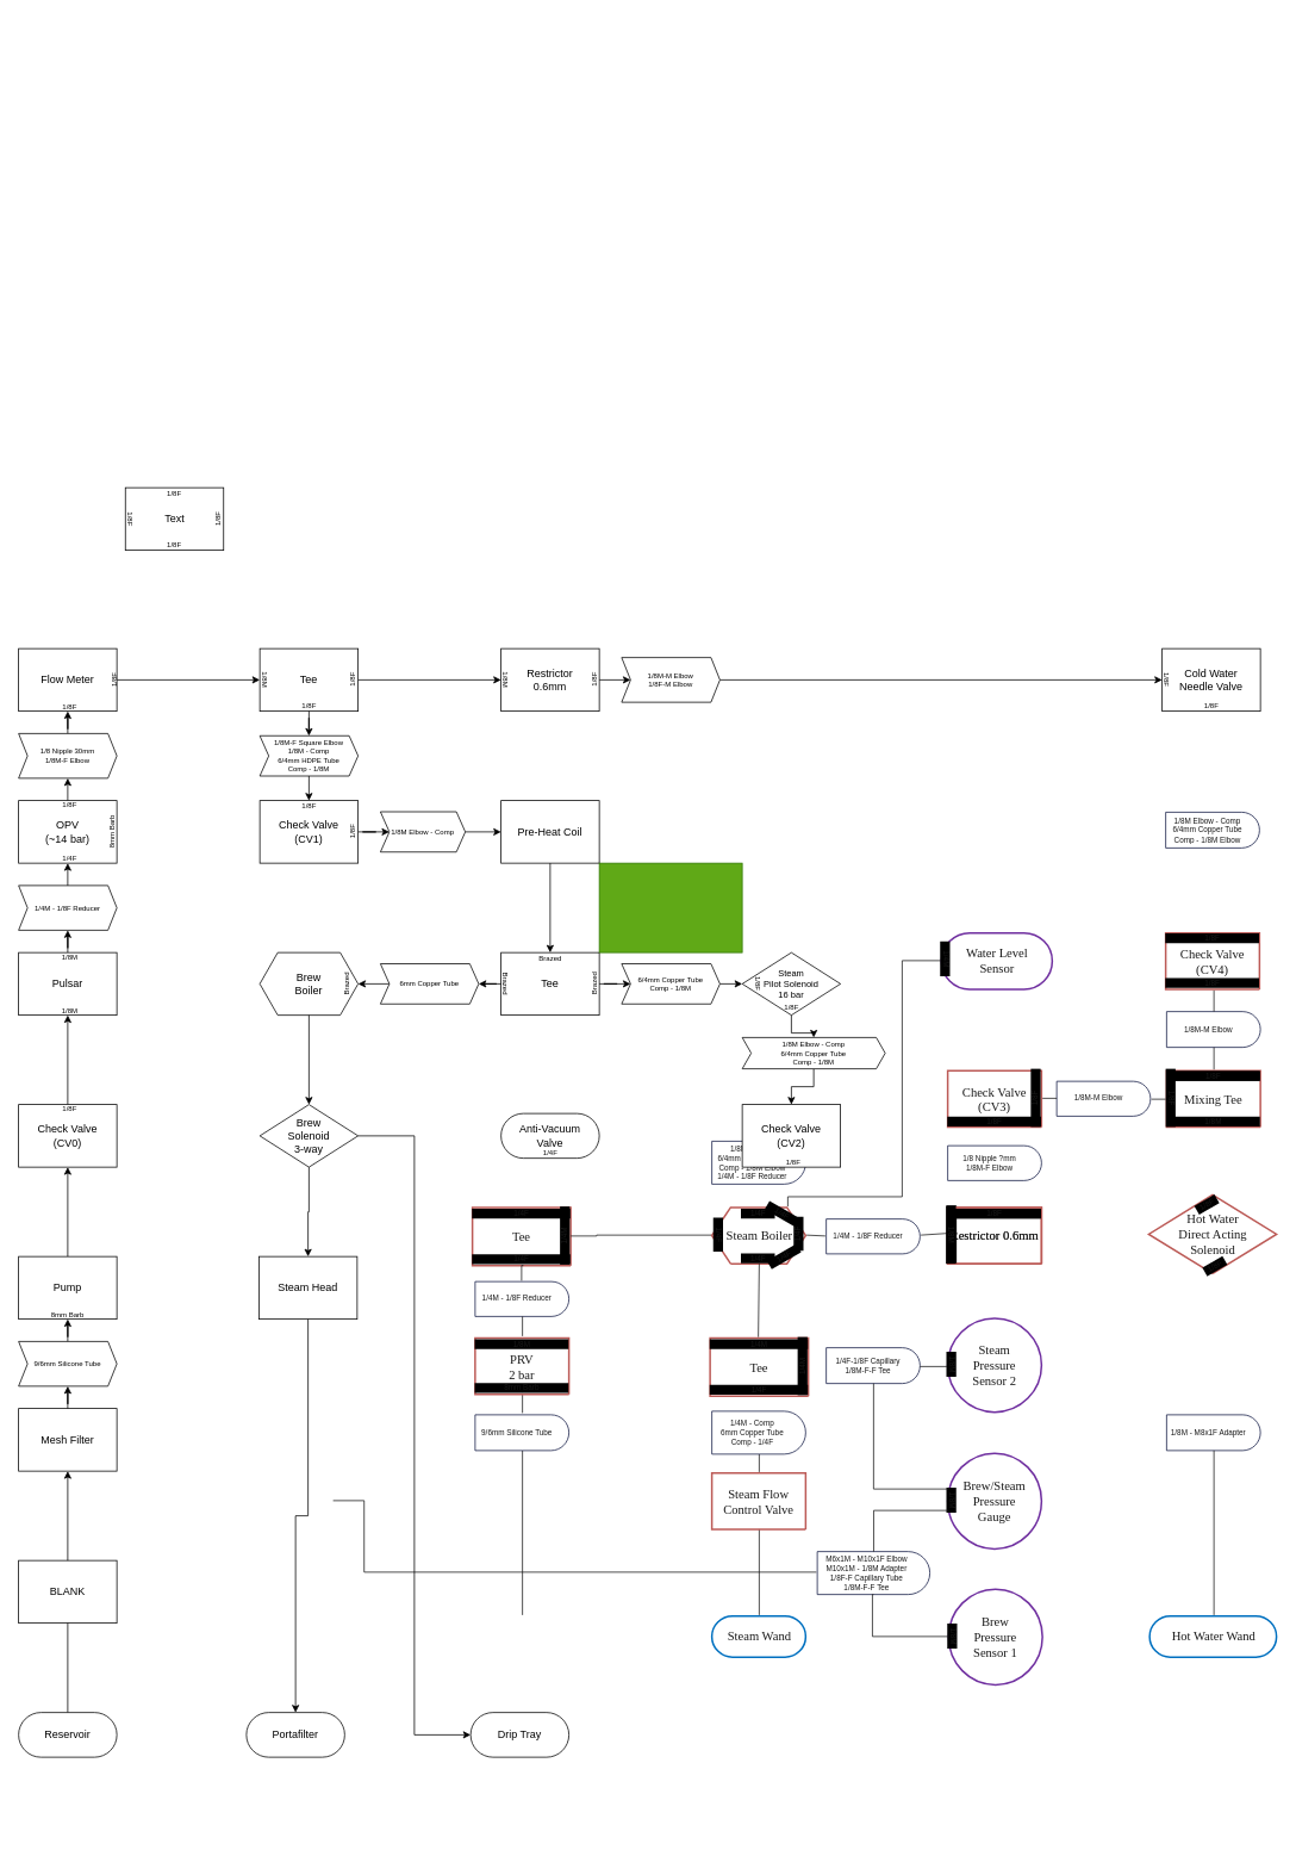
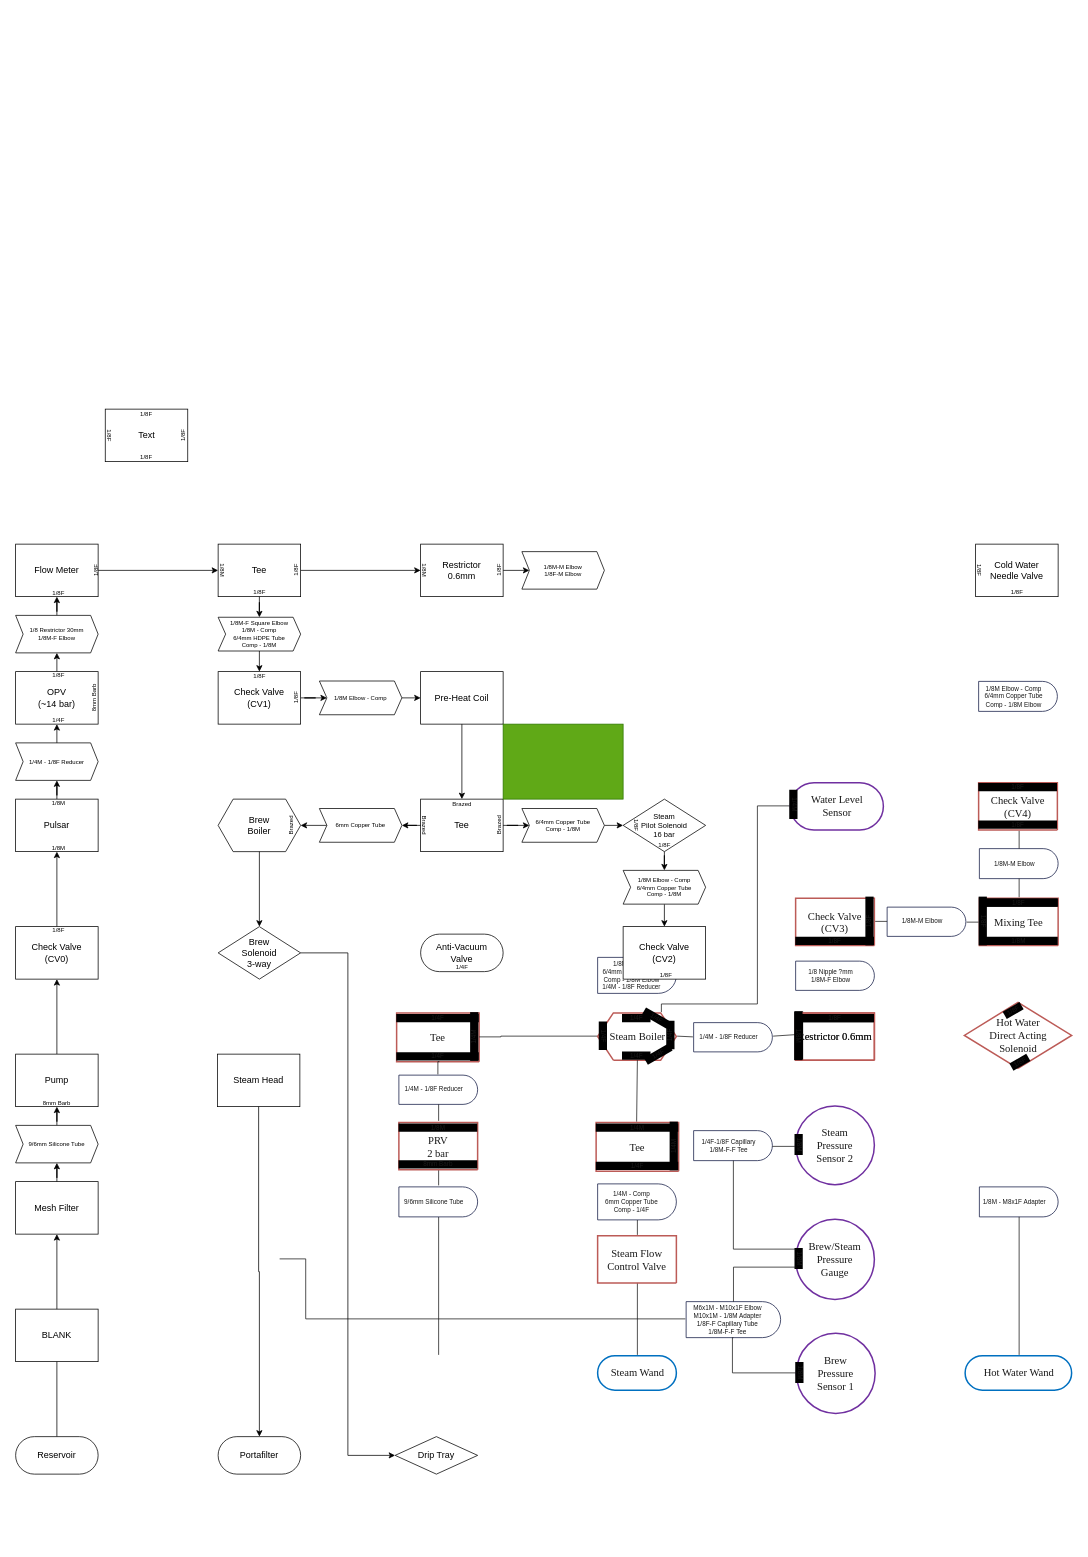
- <mxCell id="187" style="edgeStyle=orthogonalEdgeStyle;rounded=0;orthogonalLoop=1;jettySize=auto;html=1;exitX=1;exitY=0.5;exitDx=0;exitDy=0;entryX=0;entryY=0.5;entryDx=0;entryDy=0;" parent="1" source="188" target="191" edge="1"><mxGeometry relative="1" as="geometry"><mxPoint x="1260" y="775" as="targetPoint" /></mxGeometry></mxCell>
- <mxCell id="145" value="1/8 Nipple 30mm&lt;br&gt;1/8M-F Elbow" style="shape=step;perimeter=stepPerimeter;whiteSpace=wrap;fixedSize=1;size=10;verticalAlign=middle;align=center;html=1;fontSize=8;movable=0;resizable=0;rotatable=0;deletable=0;editable=0;locked=1;connectable=0;" parent="1" vertex="1"><mxGeometry x="20" y="820" width="110" height="50" as="geometry" /></mxCell>
+ <mxCell id="145" value="1/8 Restrictor 30mm&lt;br&gt;1/8M-F Elbow" style="shape=step;perimeter=stepPerimeter;whiteSpace=wrap;fixedSize=1;size=10;verticalAlign=middle;align=center;html=1;fontSize=8;movable=0;resizable=0;rotatable=0;deletable=0;editable=0;locked=1;connectable=0;" parent="1" vertex="1"><mxGeometry x="20" y="820" width="110" height="50" as="geometry" /></mxCell>
- <mxCell id="172" value="1/8M Elbow - Comp" style="shape=step;perimeter=stepPerimeter;whiteSpace=wrap;fixedSize=1;size=10;verticalAlign=middle;align=center;html=1;fontSize=8;" parent="1" vertex="1"><mxGeometry x="425" y="907.5" width="95" height="45" as="geometry" /></mxCell>
+ <mxCell id="172" value="1/8M Elbow - Comp" style="shape=step;perimeter=stepPerimeter;whiteSpace=wrap;fixedSize=1;size=10;verticalAlign=middle;align=center;html=1;fontSize=8;" parent="1" vertex="1"><mxGeometry x="425" y="907.5" width="110" height="45" as="geometry" /></mxCell>
- <mxCell id="247" value="&lt;div&gt;1/8M Elbow - Comp&lt;/div&gt;&lt;div&gt;6/4mm Copper Tube&lt;/div&gt;&lt;div&gt;Comp - 1/8M&lt;/div&gt;" style="shape=step;perimeter=stepPerimeter;whiteSpace=wrap;fixedSize=1;size=10;verticalAlign=middle;align=center;html=1;fontSize=8;" vertex="1" parent="1"><mxGeometry x="830" y="1160" width="160" height="35" as="geometry" /></mxCell>
+ <mxCell id="247" value="&lt;div&gt;1/8M Elbow - Comp&lt;/div&gt;&lt;div&gt;6/4mm Copper Tube&lt;/div&gt;&lt;div&gt;Comp - 1/8M&lt;/div&gt;" style="shape=step;perimeter=stepPerimeter;whiteSpace=wrap;fixedSize=1;size=10;verticalAlign=middle;align=center;html=1;fontSize=8;" vertex="1" parent="1"><mxGeometry x="830" y="1160" width="110" height="45" as="geometry" /></mxCell>
- <mxCell id="230" value="" style="edgeStyle=orthogonalEdgeStyle;rounded=0;orthogonalLoop=1;jettySize=auto;html=1;" parent="1" source="219" target="221" edge="1"><mxGeometry relative="1" as="geometry" /></mxCell>
- <mxCell id="222" value="Portafilter" style="rounded=1;whiteSpace=wrap;html=1;arcSize=50;" parent="1" vertex="1"><mxGeometry x="275" y="1915" width="110" height="50" as="geometry" /></mxCell>
+ <mxCell id="222" value="Portafilter" style="rounded=1;whiteSpace=wrap;html=1;arcSize=50;" parent="1" vertex="1"><mxGeometry x="290" y="1915" width="110" height="50" as="geometry" /></mxCell>
- <mxCell id="186" value="Drip Tray" style="rounded=1;whiteSpace=wrap;html=1;arcSize=50;" parent="1" vertex="1"><mxGeometry x="526" y="1915" width="110" height="50" as="geometry" /></mxCell>
+ <mxCell id="186" value="Drip Tray" style="rhombus;whiteSpace=wrap;html=1;arcSize=50;" parent="1" vertex="1"><mxGeometry x="526" y="1915" width="110" height="50" as="geometry" /></mxCell>
